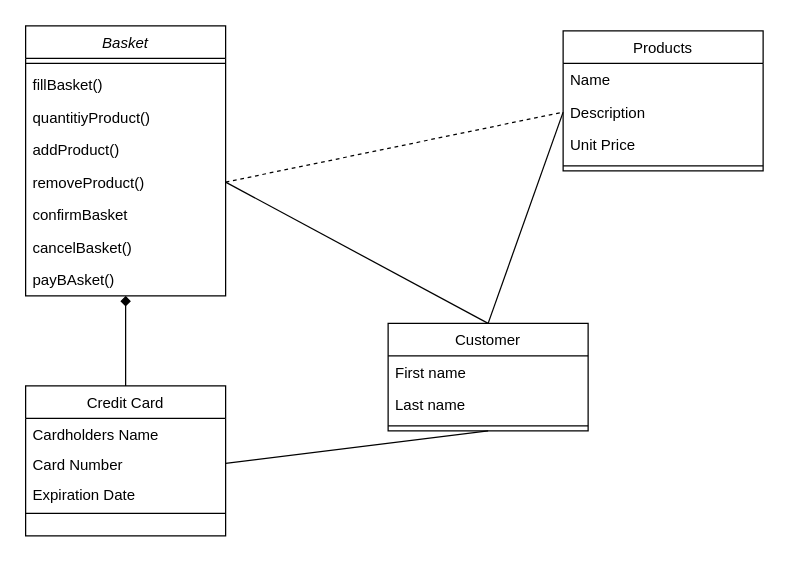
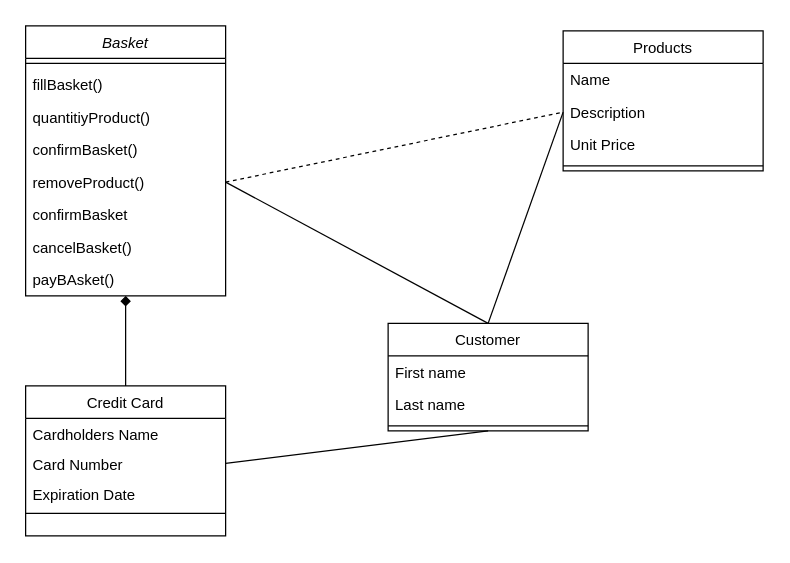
- <mxCell id="6" value="addProduct()" style="text;align=left;verticalAlign=top;spacingLeft=4;spacingRight=4;overflow=hidden;rotatable=0;points=[[0,0.5],[1,0.5]];portConstraint=eastwest;" vertex="1" parent="2"><mxGeometry y="86" width="160" height="26" as="geometry" /></mxCell>
+ <mxCell id="6" value="confirmBasket()" style="text;align=left;verticalAlign=top;spacingLeft=4;spacingRight=4;overflow=hidden;rotatable=0;points=[[0,0.5],[1,0.5]];portConstraint=eastwest;" vertex="1" parent="2"><mxGeometry y="86" width="160" height="26" as="geometry" /></mxCell>
